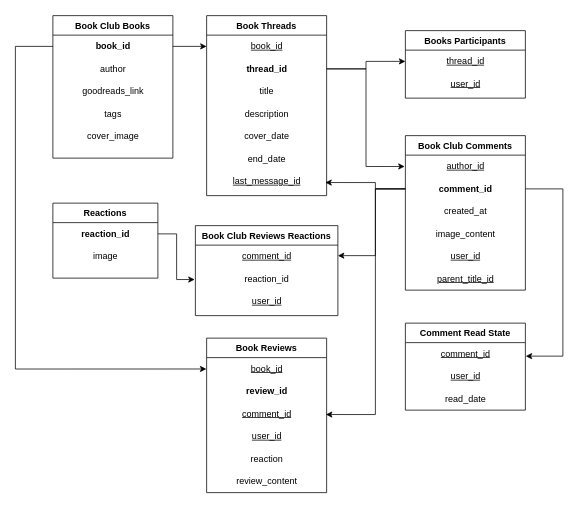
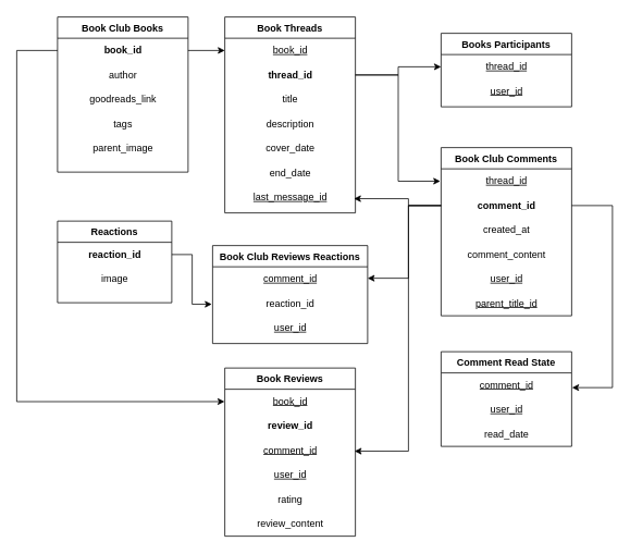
- <mxCell id="14" value="cover_image" style="text;html=1;align=center;verticalAlign=middle;resizable=0;points=[];autosize=1;strokeColor=none;fillColor=none;" vertex="1" parent="9"><mxGeometry y="146" width="160" height="30" as="geometry" /></mxCell>
+ <mxCell id="14" value="parent_image" style="text;html=1;align=center;verticalAlign=middle;resizable=0;points=[];autosize=1;strokeColor=none;fillColor=none;" vertex="1" parent="9"><mxGeometry y="146" width="160" height="30" as="geometry" /></mxCell>
- <mxCell id="3" value="author_id" style="text;html=1;align=center;verticalAlign=middle;resizable=0;points=[];autosize=1;strokeColor=none;fillColor=none;fontStyle=4" vertex="1" parent="2"><mxGeometry y="26" width="160" height="30" as="geometry" /></mxCell>
+ <mxCell id="3" value="thread_id" style="text;html=1;align=center;verticalAlign=middle;resizable=0;points=[];autosize=1;strokeColor=none;fillColor=none;fontStyle=4" vertex="1" parent="2"><mxGeometry y="26" width="160" height="30" as="geometry" /></mxCell>
- <mxCell id="6" value="image_content" style="text;html=1;align=center;verticalAlign=middle;resizable=0;points=[];autosize=1;strokeColor=none;fillColor=none;" vertex="1" parent="2"><mxGeometry y="116" width="160" height="30" as="geometry" /></mxCell>
+ <mxCell id="6" value="comment_content" style="text;html=1;align=center;verticalAlign=middle;resizable=0;points=[];autosize=1;strokeColor=none;fillColor=none;" vertex="1" parent="2"><mxGeometry y="116" width="160" height="30" as="geometry" /></mxCell>
- <mxCell id="49" value="reaction" style="text;html=1;align=center;verticalAlign=middle;resizable=0;points=[];autosize=1;strokeColor=none;fillColor=none;" vertex="1" parent="44"><mxGeometry y="146" width="160" height="30" as="geometry" /></mxCell>
+ <mxCell id="49" value="rating" style="text;html=1;align=center;verticalAlign=middle;resizable=0;points=[];autosize=1;strokeColor=none;fillColor=none;" vertex="1" parent="44"><mxGeometry y="146" width="160" height="30" as="geometry" /></mxCell>
